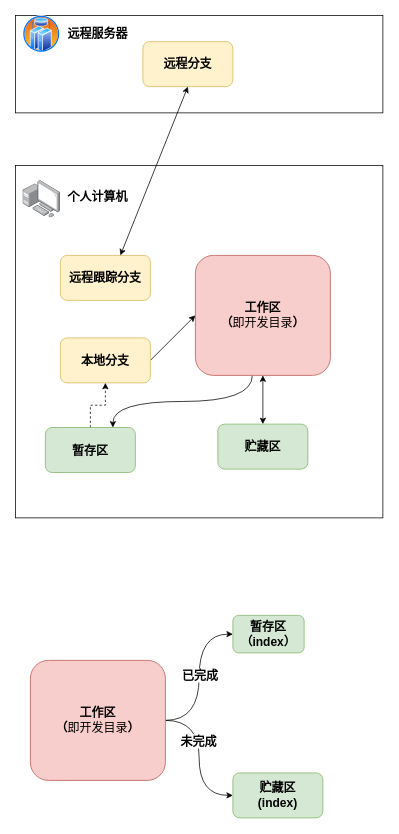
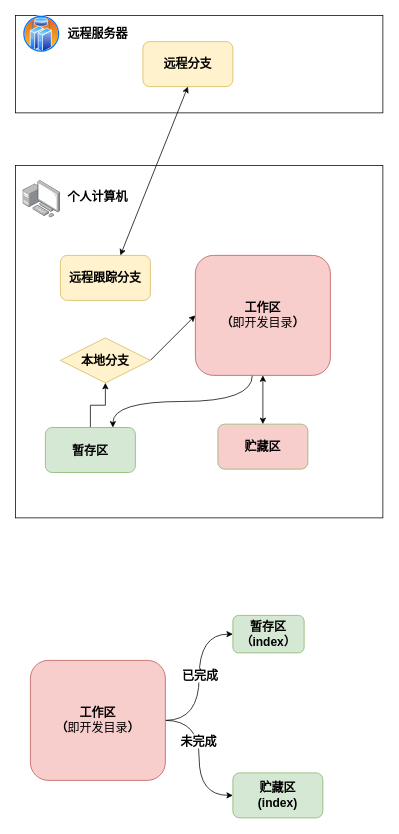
- <mxCell id="11" value="&lt;font style=&quot;font-size: 16px;&quot;&gt;&lt;b&gt;本地分支&lt;/b&gt;&lt;/font&gt;" style="rounded=1;whiteSpace=wrap;html=1;fillColor=#fff2cc;strokeColor=#d6b656;" vertex="1" parent="1"><mxGeometry x="80" y="450" width="120" height="60" as="geometry" /></mxCell>
+ <mxCell id="11" value="&lt;font style=&quot;font-size: 16px;&quot;&gt;&lt;b&gt;本地分支&lt;/b&gt;&lt;/font&gt;" style="rhombus;whiteSpace=wrap;html=1;fillColor=#fff2cc;strokeColor=#d6b656;" vertex="1" parent="1"><mxGeometry x="80" y="450" width="120" height="60" as="geometry" /></mxCell>
- <mxCell id="14" style="edgeStyle=orthogonalEdgeStyle;rounded=0;orthogonalLoop=1;jettySize=auto;html=1;exitX=0.5;exitY=0;exitDx=0;exitDy=0;entryX=0.5;entryY=1;entryDx=0;entryDy=0;dashed=1;" edge="1" parent="1" source="15" target="11"><mxGeometry relative="1" as="geometry" /></mxCell>
+ <mxCell id="14" style="edgeStyle=orthogonalEdgeStyle;rounded=0;orthogonalLoop=1;jettySize=auto;html=1;exitX=0.5;exitY=0;exitDx=0;exitDy=0;entryX=0.5;entryY=1;entryDx=0;entryDy=0;" edge="1" parent="1" source="15" target="11"><mxGeometry relative="1" as="geometry" /></mxCell>
- <mxCell id="16" value="&lt;font style=&quot;font-size: 16px;&quot;&gt;&lt;b&gt;贮藏区&lt;/b&gt;&lt;/font&gt;" style="rounded=1;whiteSpace=wrap;html=1;fillColor=#d5e8d4;strokeColor=#82b366;" vertex="1" parent="1"><mxGeometry x="290" y="565" width="120" height="60" as="geometry" /></mxCell>
+ <mxCell id="16" value="&lt;font style=&quot;font-size: 16px;&quot;&gt;&lt;b&gt;贮藏区&lt;/b&gt;&lt;/font&gt;" style="rounded=1;whiteSpace=wrap;html=1;fillColor=#f8cecc;strokeColor=#82b366;" vertex="1" parent="1"><mxGeometry x="290" y="565" width="120" height="60" as="geometry" /></mxCell>
